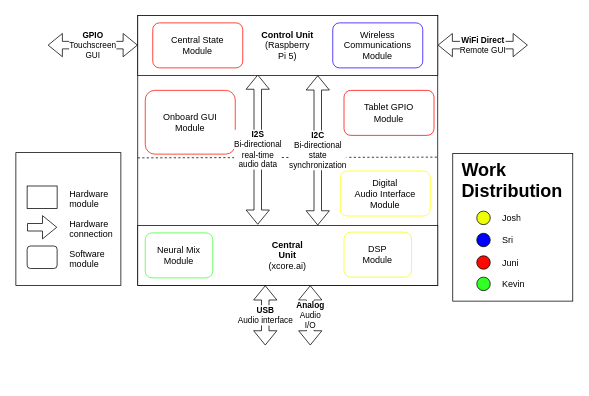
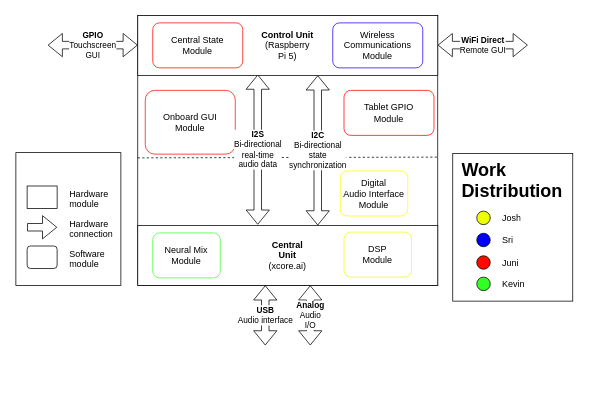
- <mxCell id="22" value="Digital&lt;br&gt;Audio Interface&lt;br&gt;Module" style="rounded=1;whiteSpace=wrap;html=1;strokeColor=#FFFF00;" parent="1" vertex="1"><mxGeometry x="453" y="227.5" width="120" height="60" as="geometry" /></mxCell>
+ <mxCell id="22" value="Digital&lt;br&gt;Audio Interface&lt;br&gt;Module" style="rounded=1;whiteSpace=wrap;html=1;strokeColor=#FFFF00;" parent="1" vertex="1"><mxGeometry x="453" y="227.5" width="90" height="60" as="geometry" /></mxCell>
- <mxCell id="20" value="Neural Mix&lt;br&gt;Module" style="rounded=1;whiteSpace=wrap;html=1;strokeColor=#43FF36;" parent="1" vertex="1"><mxGeometry x="193" y="310" width="90" height="60" as="geometry" /></mxCell>
+ <mxCell id="20" value="Neural Mix&lt;br&gt;Module" style="rounded=1;whiteSpace=wrap;html=1;strokeColor=#43FF36;" parent="1" vertex="1"><mxGeometry x="203" y="310" width="90" height="60" as="geometry" /></mxCell>
